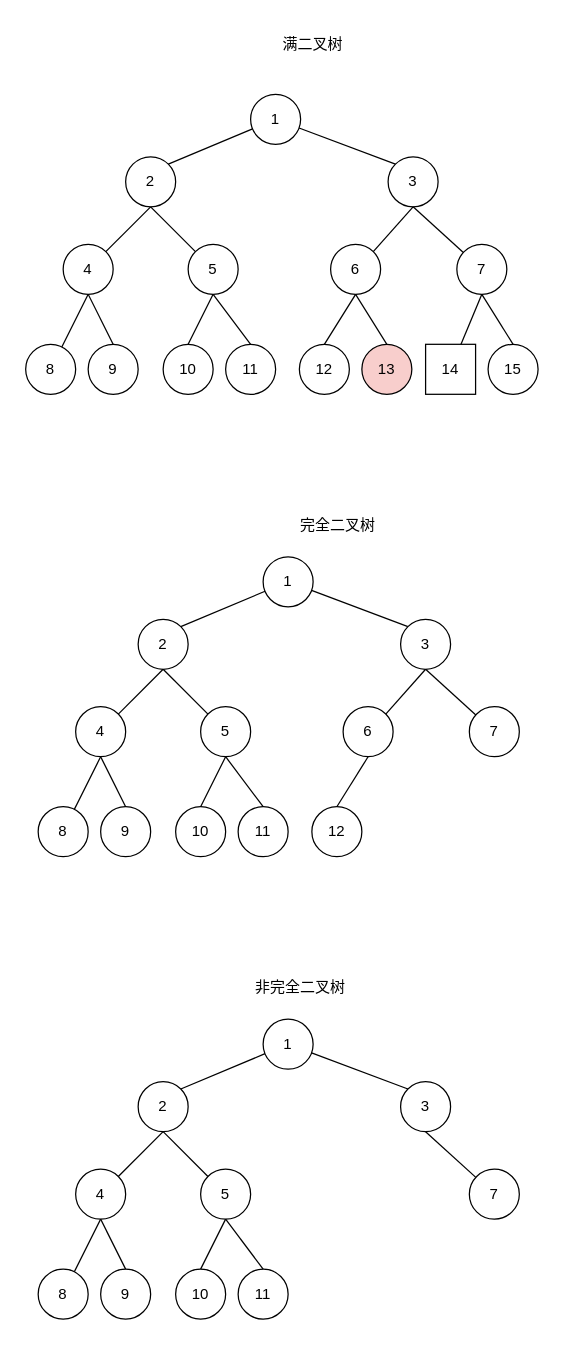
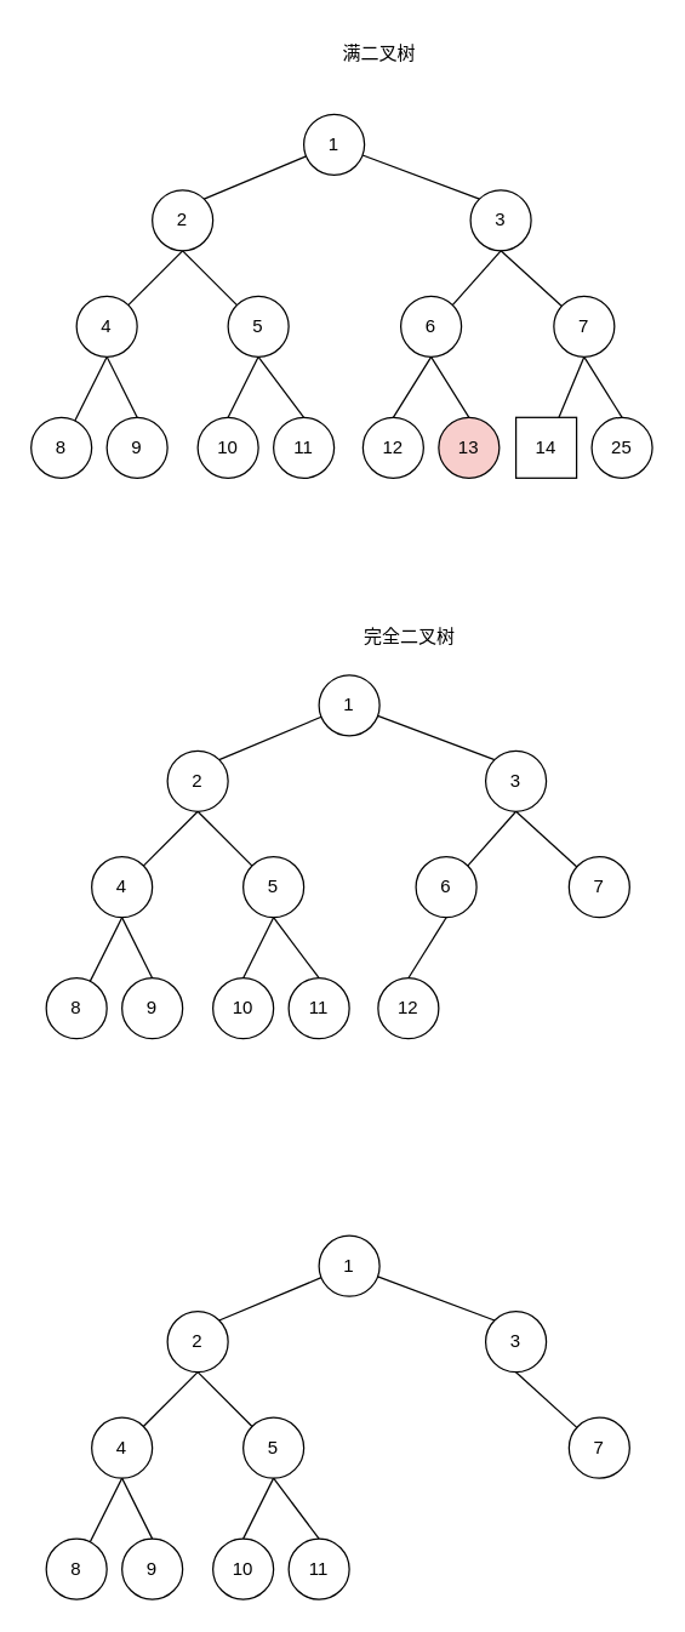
- <mxCell id="25" value="15" style="ellipse;whiteSpace=wrap;html=1;aspect=fixed;" vertex="1" parent="1"><mxGeometry x="390" y="275" width="40" height="40" as="geometry" /></mxCell>
+ <mxCell id="25" value="25" style="ellipse;whiteSpace=wrap;html=1;aspect=fixed;" vertex="1" parent="1"><mxGeometry x="390" y="275" width="40" height="40" as="geometry" /></mxCell>
- <mxCell id="71" value="非完全二叉树" style="text;html=1;strokeColor=none;fillColor=none;align=center;verticalAlign=middle;whiteSpace=wrap;rounded=0;" vertex="1" parent="1"><mxGeometry x="200" y="775" width="80" height="30" as="geometry" /></mxCell>
